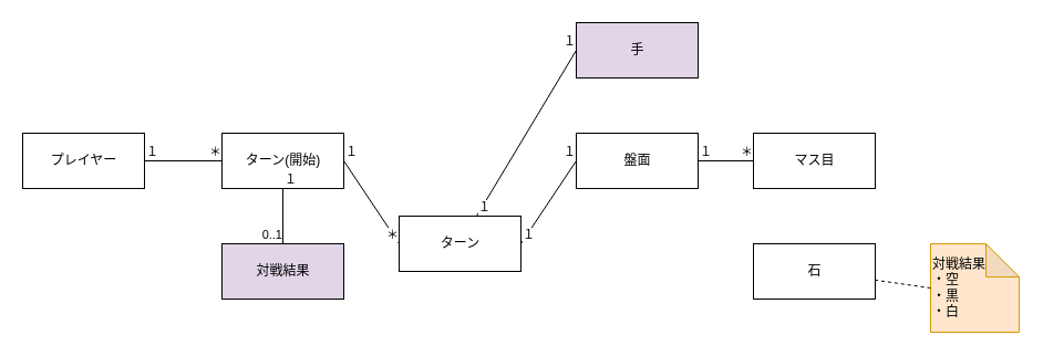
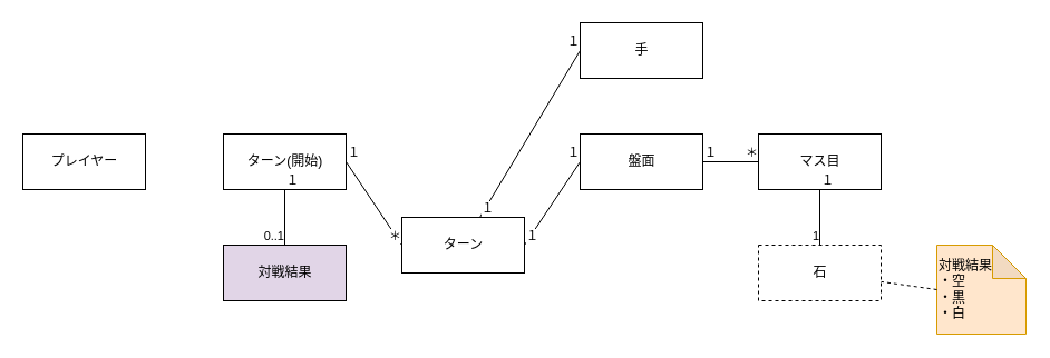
- <mxCell id="29" value="手" style="html=1;fillColor=#e1d5e7;" vertex="1" parent="1"><mxGeometry x="520" y="20" width="110" height="50" as="geometry" /></mxCell>
+ <mxCell id="29" value="手" style="html=1;" vertex="1" parent="1"><mxGeometry x="520" y="20" width="110" height="50" as="geometry" /></mxCell>
- <mxCell id="9" value="" style="endArrow=none;html=1;exitX=1;exitY=0.5;exitDx=0;exitDy=0;entryX=0;entryY=0.5;entryDx=0;entryDy=0;" edge="1" parent="1" source="6" target="2"><mxGeometry relative="1" as="geometry"><mxPoint x="380" y="320" as="sourcePoint" /><mxPoint x="540" y="320" as="targetPoint" /></mxGeometry></mxCell>
- <mxCell id="10" value="１" style="edgeLabel;resizable=0;html=1;align=left;verticalAlign=bottom;" connectable="0" vertex="1" parent="9"><mxGeometry x="-1" relative="1" as="geometry" /></mxCell>
- <mxCell id="11" value="＊" style="edgeLabel;resizable=0;html=1;align=right;verticalAlign=bottom;" connectable="0" vertex="1" parent="9"><mxGeometry x="1" relative="1" as="geometry" /></mxCell>
+ <mxCell id="26" value="" style="endArrow=none;html=1;exitX=0.5;exitY=1;exitDx=0;exitDy=0;entryX=0.5;entryY=0;entryDx=0;entryDy=0;" edge="1" parent="1" source="22" target="4"><mxGeometry relative="1" as="geometry"><mxPoint x="650" y="165" as="sourcePoint" /><mxPoint x="700" y="165" as="targetPoint" /></mxGeometry></mxCell>
+ <mxCell id="27" value="１" style="edgeLabel;resizable=0;html=1;align=left;verticalAlign=bottom;" connectable="0" vertex="1" parent="26"><mxGeometry x="-1" relative="1" as="geometry" /></mxCell>
+ <mxCell id="28" value="1" style="edgeLabel;resizable=0;html=1;align=right;verticalAlign=bottom;" connectable="0" vertex="1" parent="26"><mxGeometry x="1" relative="1" as="geometry" /></mxCell>
- <mxCell id="4" value="石" style="html=1;" vertex="1" parent="1"><mxGeometry x="680" y="220" width="110" height="50" as="geometry" /></mxCell>
+ <mxCell id="4" value="石" style="html=1;dashed=1;" vertex="1" parent="1"><mxGeometry x="680" y="220" width="110" height="50" as="geometry" /></mxCell>
